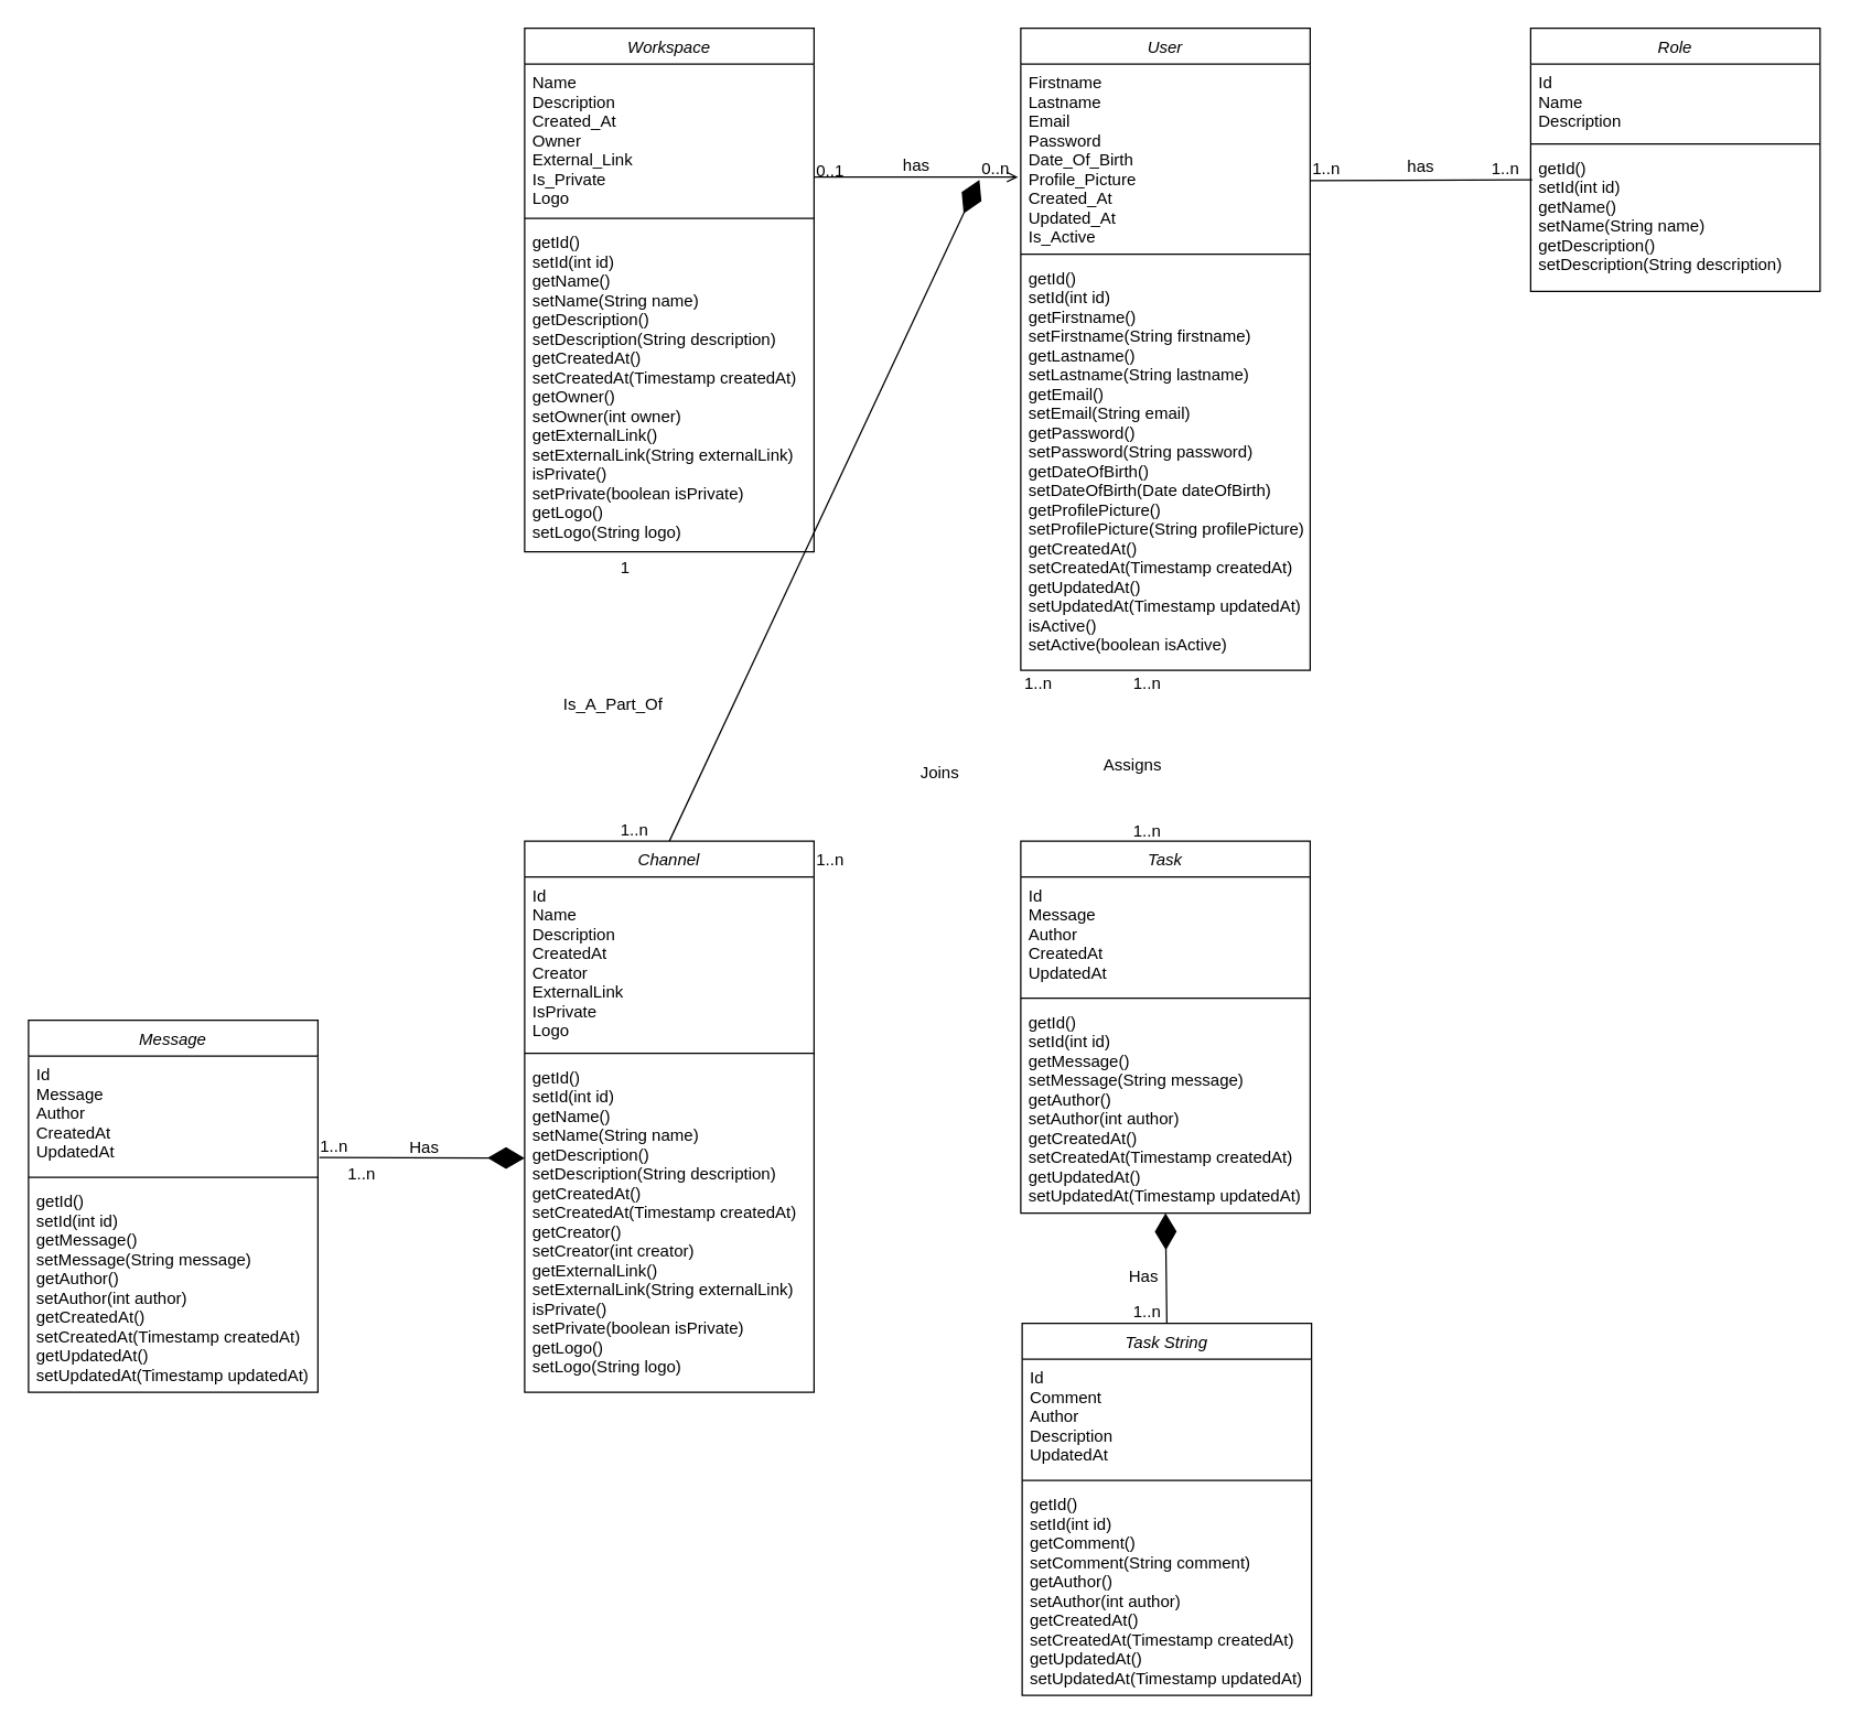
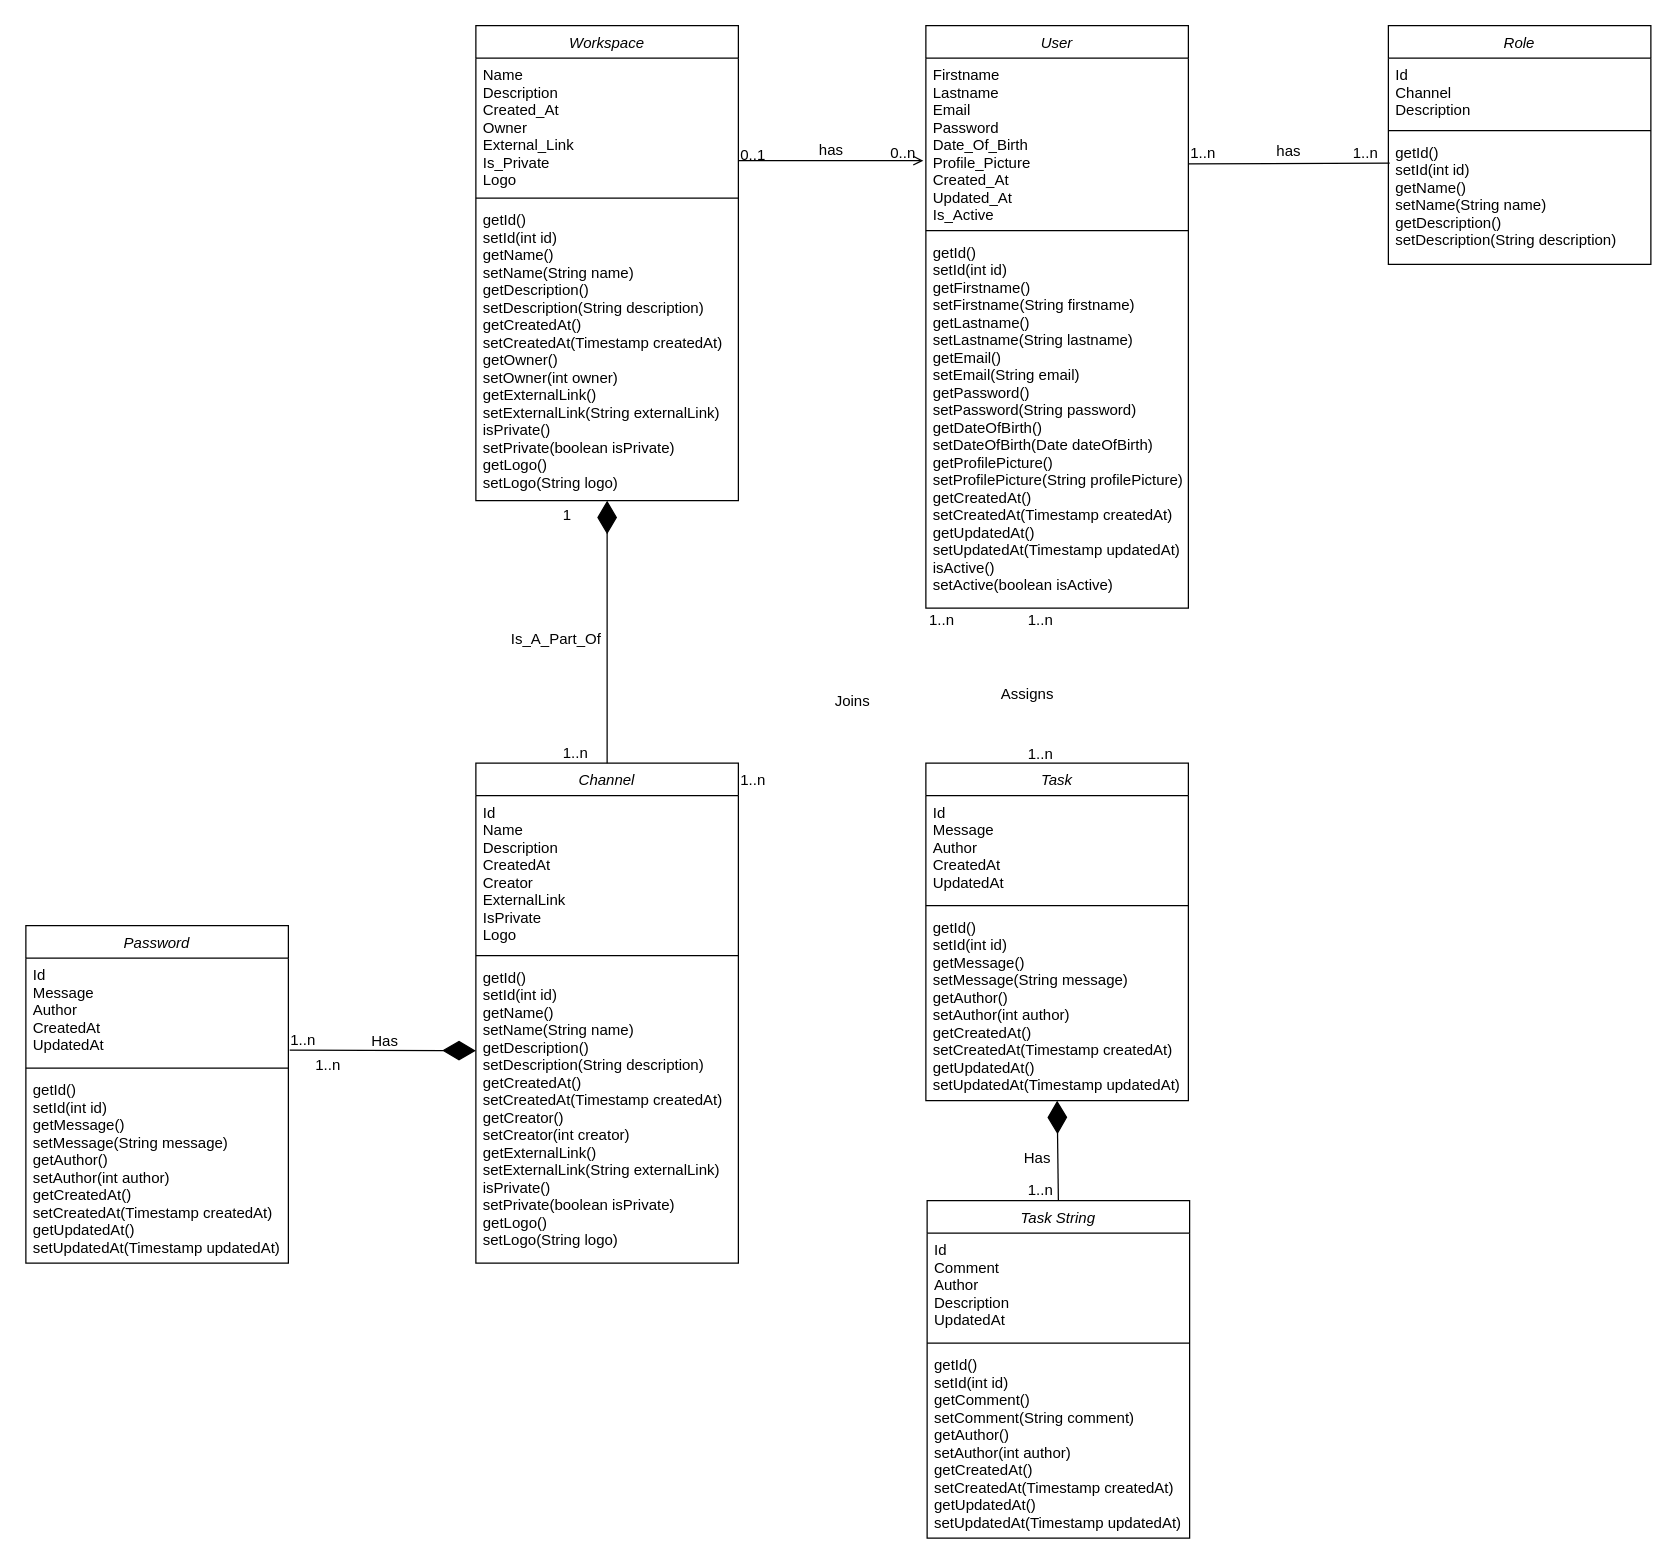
- <mxCell id="23" value="Id&#10;Name&#10;Description" style="text;align=left;verticalAlign=top;spacingLeft=4;spacingRight=4;overflow=hidden;rotatable=0;points=[[0,0.5],[1,0.5]];portConstraint=eastwest;rounded=0;shadow=0;html=0;" vertex="1" parent="22"><mxGeometry y="26" width="210" height="54" as="geometry" /></mxCell>
+ <mxCell id="23" value="Id&#10;Channel&#10;Description" style="text;align=left;verticalAlign=top;spacingLeft=4;spacingRight=4;overflow=hidden;rotatable=0;points=[[0,0.5],[1,0.5]];portConstraint=eastwest;rounded=0;shadow=0;html=0;" vertex="1" parent="22"><mxGeometry y="26" width="210" height="54" as="geometry" /></mxCell>
- <mxCell id="18" value="" style="endArrow=diamondThin;endFill=1;endSize=24;html=1;rounded=0;exitX=0.5;exitY=0;exitDx=0;exitDy=0;" edge="1" parent="1" source="14" target="13"><mxGeometry width="160" relative="1" as="geometry"><mxPoint x="484" y="530" as="sourcePoint" /><mxPoint x="644" y="530" as="targetPoint" /></mxGeometry></mxCell>
+ <mxCell id="18" value="" style="endArrow=diamondThin;endFill=1;endSize=24;html=1;rounded=0;entryX=0.5;entryY=1;entryDx=0;entryDy=0;exitX=0.5;exitY=0;exitDx=0;exitDy=0;" edge="1" parent="1" source="14" target="2"><mxGeometry width="160" relative="1" as="geometry"><mxPoint x="484" y="530" as="sourcePoint" /><mxPoint x="644" y="530" as="targetPoint" /></mxGeometry></mxCell>
- <mxCell id="33" value="Message" style="swimlane;fontStyle=2;align=center;verticalAlign=top;childLayout=stackLayout;horizontal=1;startSize=26;horizontalStack=0;resizeParent=1;resizeLast=0;collapsible=1;marginBottom=0;rounded=0;shadow=0;strokeWidth=1;" vertex="1" parent="1"><mxGeometry x="20" y="740" width="210" height="270" as="geometry"><mxRectangle x="230" y="140" width="160" height="26" as="alternateBounds" /></mxGeometry></mxCell>
+ <mxCell id="33" value="Password" style="swimlane;fontStyle=2;align=center;verticalAlign=top;childLayout=stackLayout;horizontal=1;startSize=26;horizontalStack=0;resizeParent=1;resizeLast=0;collapsible=1;marginBottom=0;rounded=0;shadow=0;strokeWidth=1;" vertex="1" parent="1"><mxGeometry x="20" y="740" width="210" height="270" as="geometry"><mxRectangle x="230" y="140" width="160" height="26" as="alternateBounds" /></mxGeometry></mxCell>
